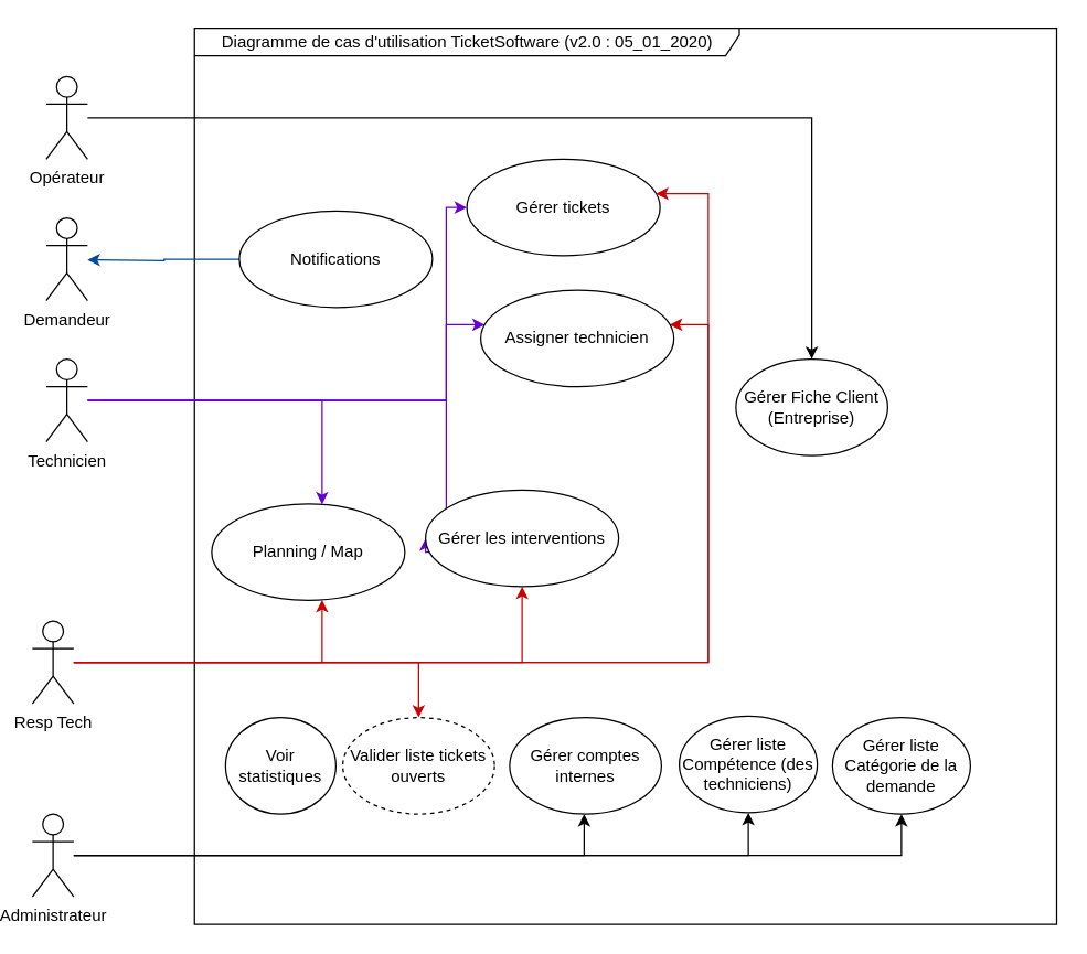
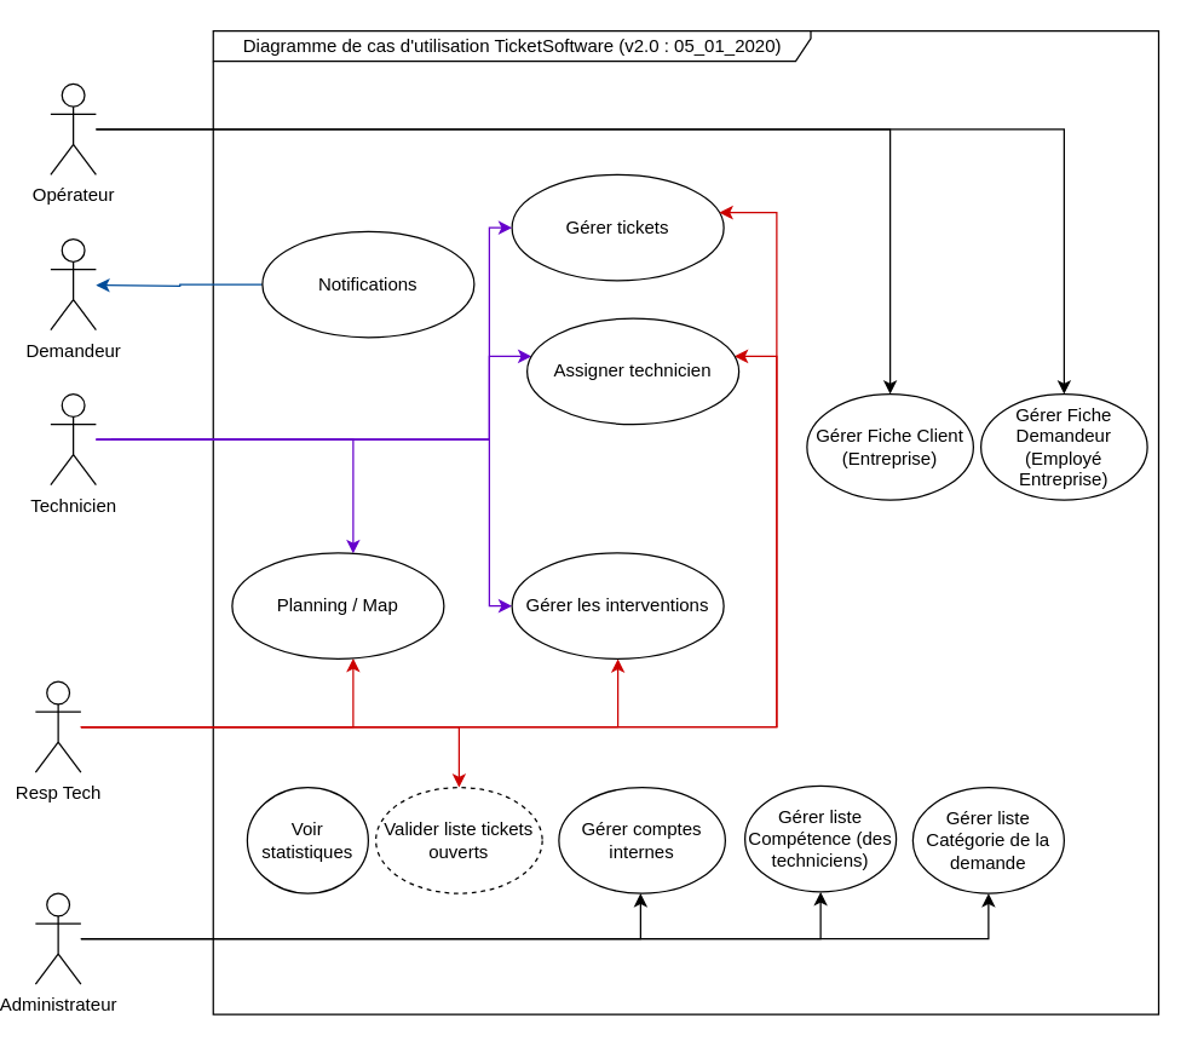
+ <mxCell id="3" style="edgeStyle=orthogonalEdgeStyle;rounded=0;orthogonalLoop=1;jettySize=auto;html=1;strokeColor=#000000;fillColor=#CC0000;" parent="1" source="4" target="22" edge="1"><mxGeometry relative="1" as="geometry"><Array as="points"><mxPoint x="700" y="85" /></Array></mxGeometry></mxCell>
+ <mxCell id="22" value="Gérer Fiche Demandeur (Employé Entreprise)" style="ellipse;whiteSpace=wrap;html=1;" parent="1" vertex="1"><mxGeometry x="645" y="260" width="110" height="70" as="geometry" /></mxCell>
- <mxCell id="19" value="Gérer les interventions" style="ellipse;whiteSpace=wrap;html=1;" parent="1" vertex="1"><mxGeometry x="305" y="355" width="140" height="70" as="geometry" /></mxCell>
+ <mxCell id="19" value="Gérer les interventions" style="ellipse;whiteSpace=wrap;html=1;" parent="1" vertex="1"><mxGeometry x="335" y="365" width="140" height="70" as="geometry" /></mxCell>
